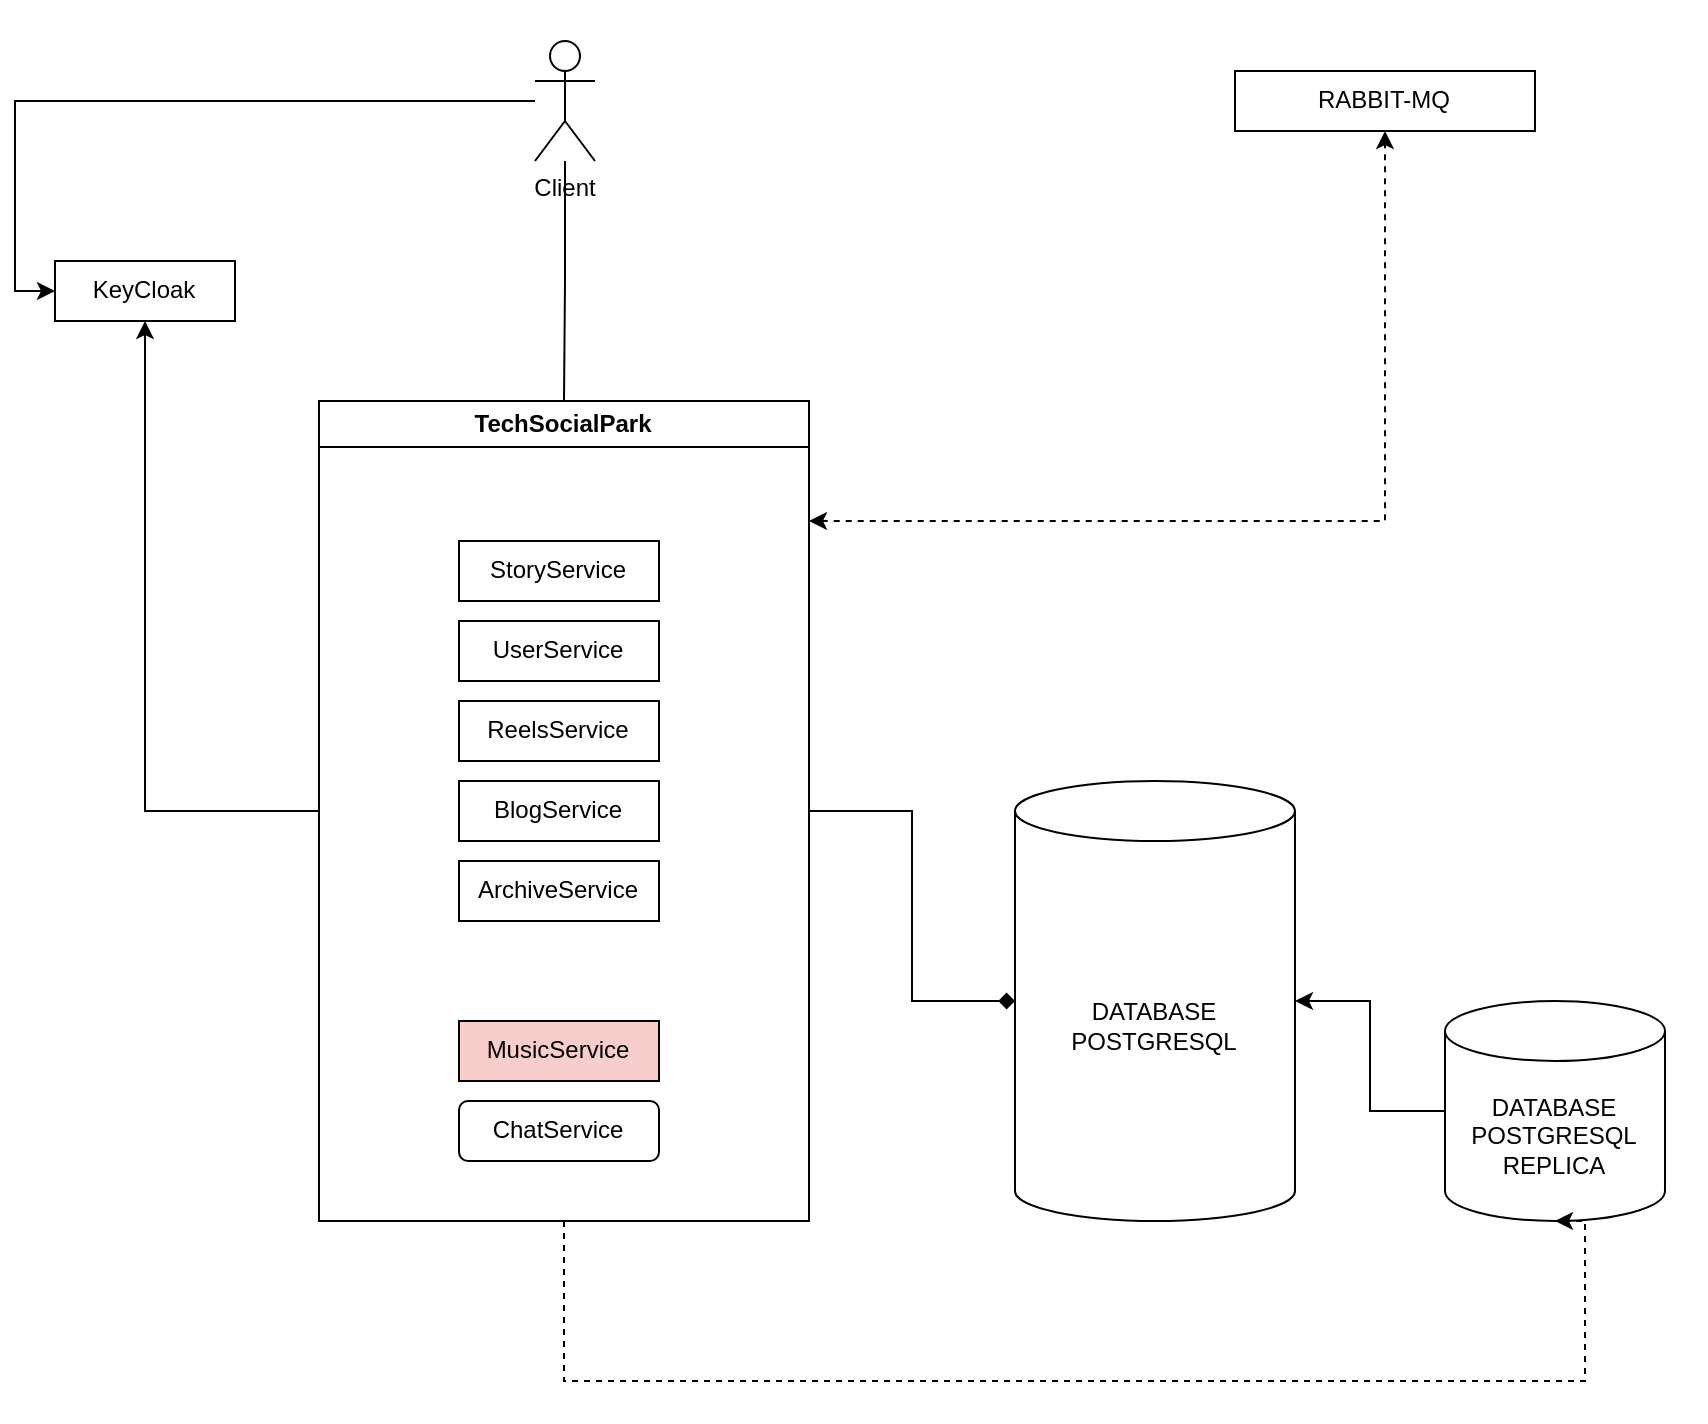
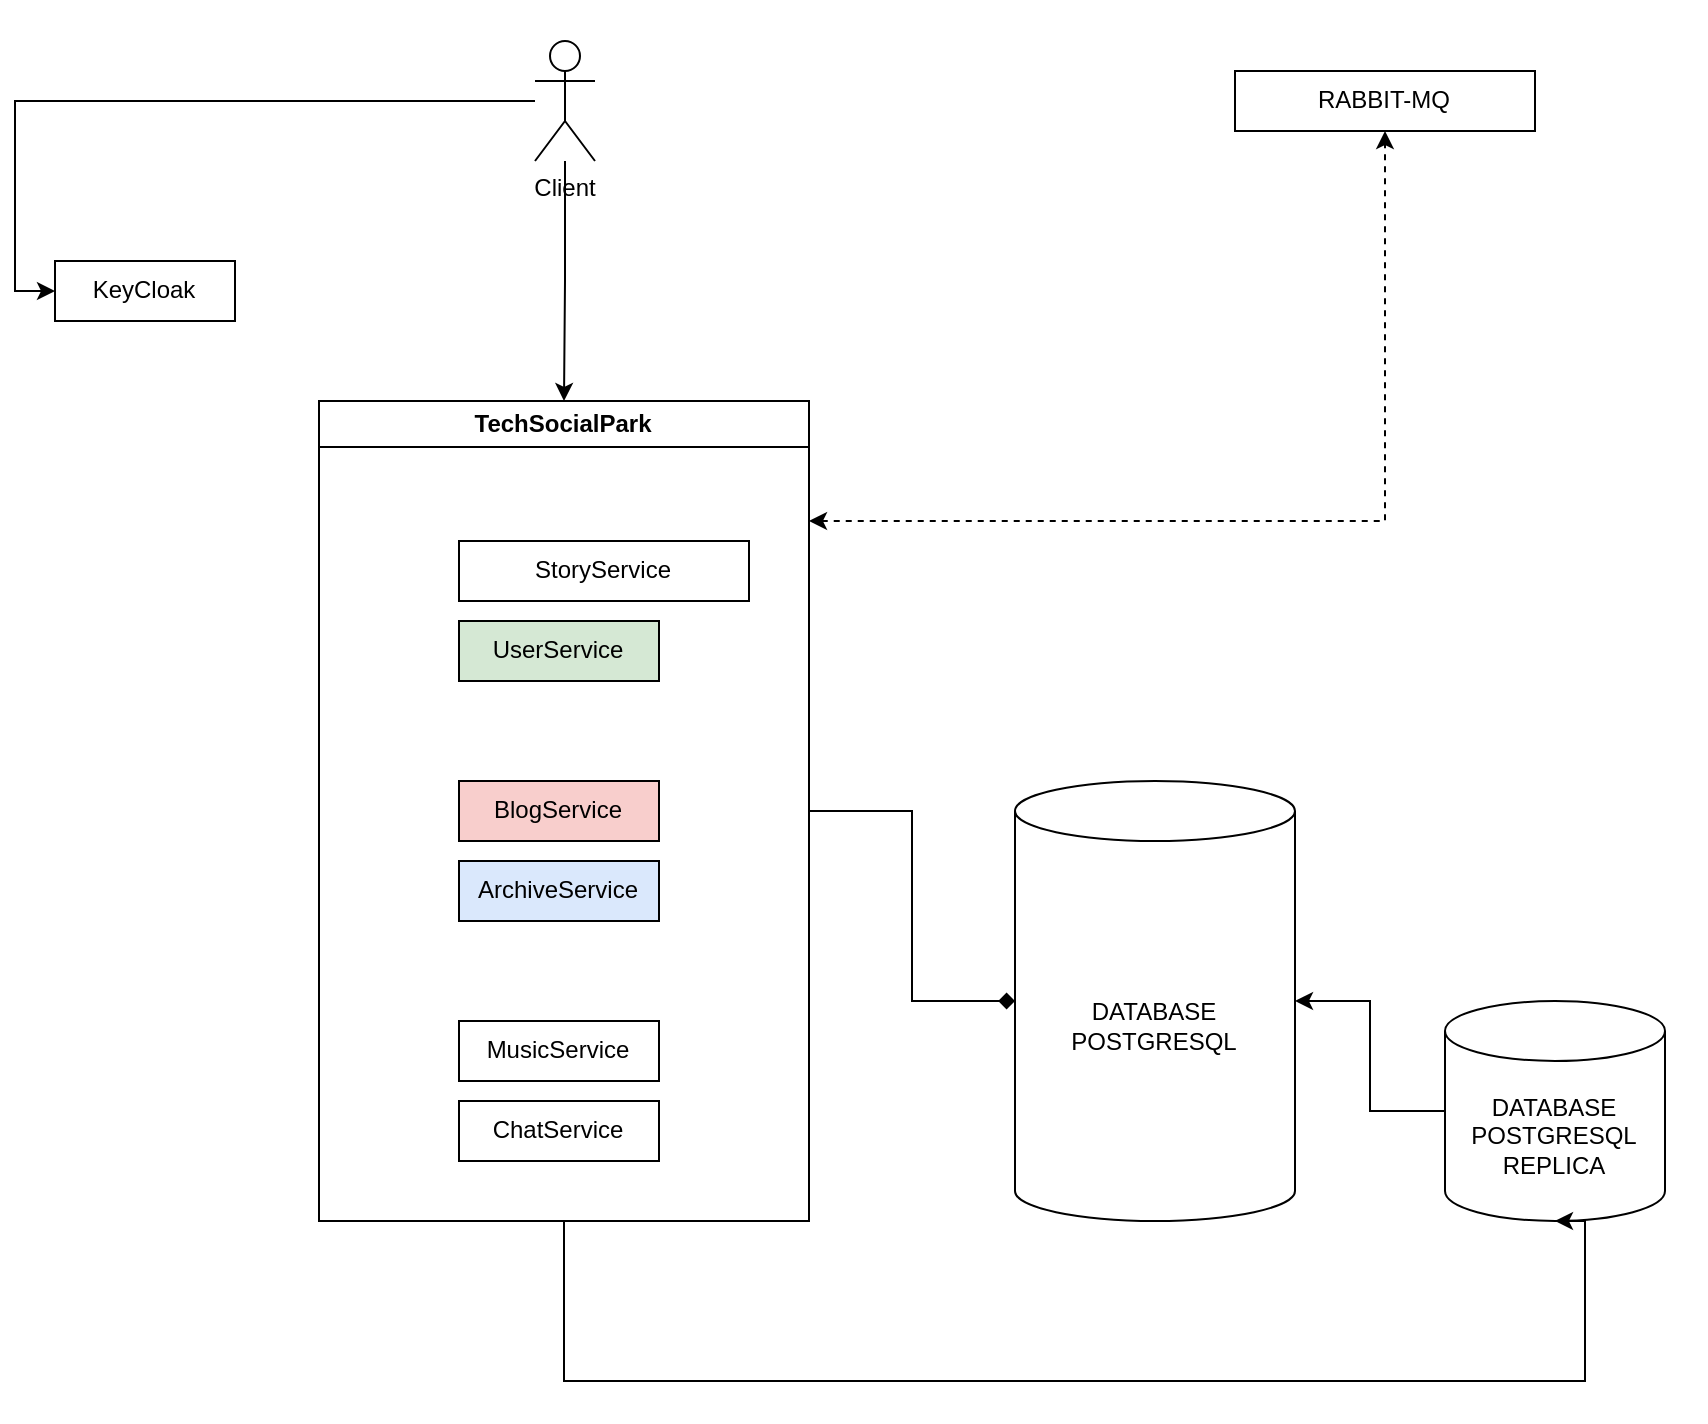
- <mxCell id="2" style="edgeStyle=orthogonalEdgeStyle;rounded=0;orthogonalLoop=1;jettySize=auto;html=1;endArrow=none;" edge="1" parent="1" source="3" target="9"><mxGeometry relative="1" as="geometry" /></mxCell>
+ <mxCell id="2" style="edgeStyle=orthogonalEdgeStyle;rounded=0;orthogonalLoop=1;jettySize=auto;html=1;" edge="1" parent="1" source="3" target="9"><mxGeometry relative="1" as="geometry" /></mxCell>
- <mxCell id="10" value="StoryService" style="rounded=0;whiteSpace=wrap;html=1;" vertex="1" parent="9"><mxGeometry x="70" y="70" width="100" height="30" as="geometry" /></mxCell>
+ <mxCell id="10" value="StoryService" style="rounded=0;whiteSpace=wrap;html=1;" vertex="1" parent="9"><mxGeometry x="70" y="70" width="145" height="30" as="geometry" /></mxCell>
- <mxCell id="11" value="UserService" style="rounded=0;whiteSpace=wrap;html=1;" vertex="1" parent="9"><mxGeometry x="70" y="110" width="100" height="30" as="geometry" /></mxCell>
+ <mxCell id="11" value="UserService" style="rounded=0;whiteSpace=wrap;html=1;fillColor=#d5e8d4;" vertex="1" parent="9"><mxGeometry x="70" y="110" width="100" height="30" as="geometry" /></mxCell>
- <mxCell id="7" style="edgeStyle=orthogonalEdgeStyle;rounded=0;orthogonalLoop=1;jettySize=auto;html=1;" edge="1" parent="1" source="9" target="5"><mxGeometry relative="1" as="geometry" /></mxCell>
- <mxCell id="12" value="ReelsService" style="rounded=0;whiteSpace=wrap;html=1;" vertex="1" parent="9"><mxGeometry x="70" y="150" width="100" height="30" as="geometry" /></mxCell>
- <mxCell id="13" value="BlogService" style="rounded=0;whiteSpace=wrap;html=1;" vertex="1" parent="9"><mxGeometry x="70" y="190" width="100" height="30" as="geometry" /></mxCell>
+ <mxCell id="13" value="BlogService" style="rounded=0;whiteSpace=wrap;html=1;fillColor=#f8cecc;" vertex="1" parent="9"><mxGeometry x="70" y="190" width="100" height="30" as="geometry" /></mxCell>
- <mxCell id="14" value="ArchiveService" style="rounded=0;whiteSpace=wrap;html=1;" vertex="1" parent="9"><mxGeometry x="70" y="230" width="100" height="30" as="geometry" /></mxCell>
+ <mxCell id="14" value="ArchiveService" style="rounded=0;whiteSpace=wrap;html=1;fillColor=#dae8fc;" vertex="1" parent="9"><mxGeometry x="70" y="230" width="100" height="30" as="geometry" /></mxCell>
- <mxCell id="15" value="MusicService" style="rounded=0;whiteSpace=wrap;html=1;fillColor=#f8cecc;" vertex="1" parent="9"><mxGeometry x="70" y="310" width="100" height="30" as="geometry" /></mxCell>
+ <mxCell id="15" value="MusicService" style="rounded=0;whiteSpace=wrap;html=1;" vertex="1" parent="9"><mxGeometry x="70" y="310" width="100" height="30" as="geometry" /></mxCell>
- <mxCell id="16" value="ChatService" style="whiteSpace=wrap;html=1;rounded=1;" vertex="1" parent="9"><mxGeometry x="70" y="350" width="100" height="30" as="geometry" /></mxCell>
+ <mxCell id="16" value="ChatService" style="rounded=0;whiteSpace=wrap;html=1;" vertex="1" parent="9"><mxGeometry x="70" y="350" width="100" height="30" as="geometry" /></mxCell>
- <mxCell id="21" style="edgeStyle=orthogonalEdgeStyle;rounded=0;orthogonalLoop=1;jettySize=auto;html=1;entryX=0.5;entryY=1;entryDx=0;entryDy=0;entryPerimeter=0;dashed=1;" edge="1" parent="1" source="9" target="19"><mxGeometry relative="1" as="geometry"><Array as="points"><mxPoint x="275" y="690" /><mxPoint x="785" y="690" /></Array></mxGeometry></mxCell>
+ <mxCell id="21" style="edgeStyle=orthogonalEdgeStyle;rounded=0;orthogonalLoop=1;jettySize=auto;html=1;entryX=0.5;entryY=1;entryDx=0;entryDy=0;entryPerimeter=0;" edge="1" parent="1" source="9" target="19"><mxGeometry relative="1" as="geometry"><Array as="points"><mxPoint x="275" y="690" /><mxPoint x="785" y="690" /></Array></mxGeometry></mxCell>
